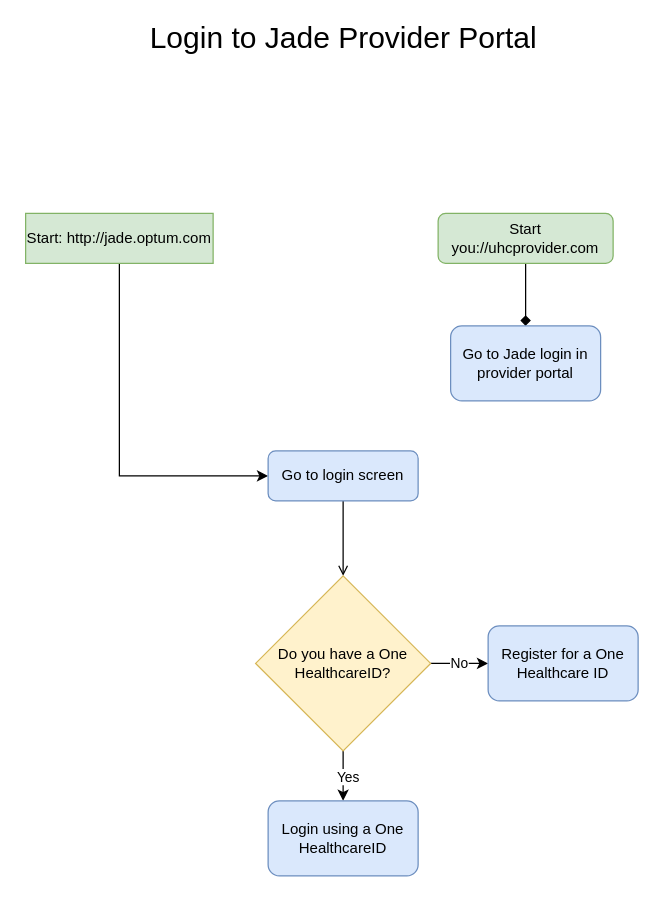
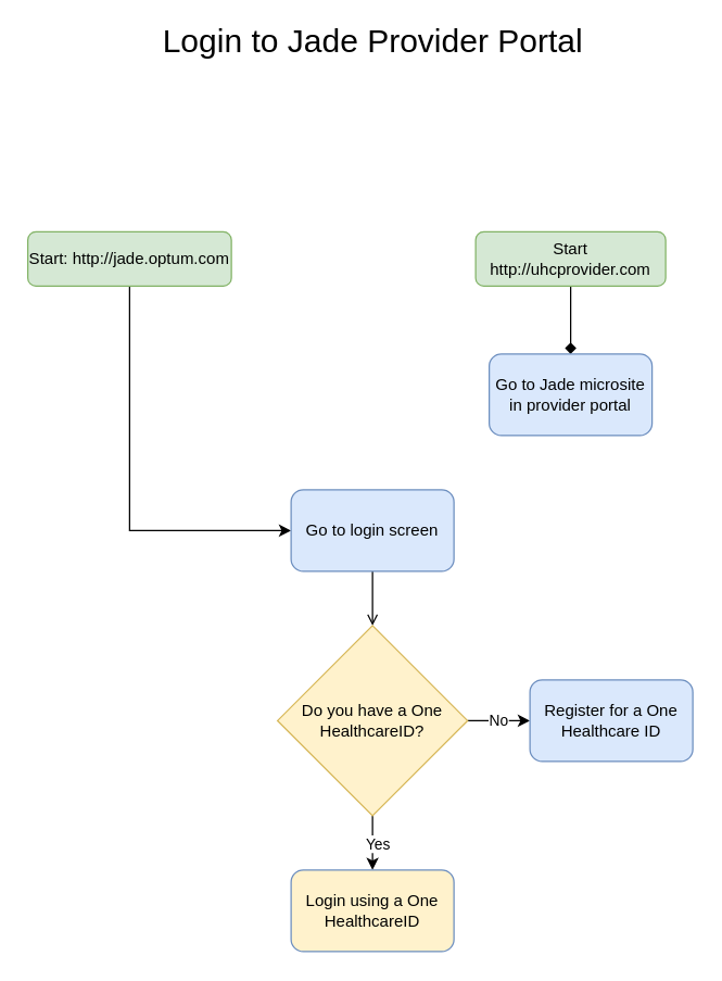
- <mxCell id="3" value="Start: http://jade.optum.com" style="whiteSpace=wrap;html=1;fontSize=12;glass=0;strokeWidth=1;shadow=0;fillColor=#d5e8d4;strokeColor=#82b366;rounded=0;" parent="1" vertex="1"><mxGeometry x="20" y="170" width="150" height="40" as="geometry" /></mxCell>
+ <mxCell id="3" value="Start: http://jade.optum.com" style="rounded=1;whiteSpace=wrap;html=1;fontSize=12;glass=0;strokeWidth=1;shadow=0;fillColor=#d5e8d4;strokeColor=#82b366;" parent="1" vertex="1"><mxGeometry x="20" y="170" width="150" height="40" as="geometry" /></mxCell>
- <mxCell id="5" value="Start&lt;br&gt;you://uhcprovider.com" style="rounded=1;whiteSpace=wrap;html=1;fontSize=12;glass=0;strokeWidth=1;shadow=0;fillColor=#d5e8d4;strokeColor=#82b366;" parent="1" vertex="1"><mxGeometry x="350" y="170" width="140" height="40" as="geometry" /></mxCell>
+ <mxCell id="5" value="Start&lt;br&gt;http://uhcprovider.com" style="rounded=1;whiteSpace=wrap;html=1;fontSize=12;glass=0;strokeWidth=1;shadow=0;fillColor=#d5e8d4;strokeColor=#82b366;" parent="1" vertex="1"><mxGeometry x="350" y="170" width="140" height="40" as="geometry" /></mxCell>
- <mxCell id="6" value="Go to Jade login in provider portal" style="rounded=1;whiteSpace=wrap;html=1;fillColor=#dae8fc;strokeColor=#6c8ebf;" parent="1" vertex="1"><mxGeometry x="360" y="260" width="120" height="60" as="geometry" /></mxCell>
+ <mxCell id="6" value="Go to Jade microsite in provider portal" style="rounded=1;whiteSpace=wrap;html=1;fillColor=#dae8fc;strokeColor=#6c8ebf;" parent="1" vertex="1"><mxGeometry x="360" y="260" width="120" height="60" as="geometry" /></mxCell>
- <mxCell id="8" value="Go to login screen" style="rounded=1;whiteSpace=wrap;html=1;fillColor=#dae8fc;strokeColor=#6c8ebf;" parent="1" vertex="1"><mxGeometry x="214" y="360" width="120" height="40" as="geometry" /></mxCell>
+ <mxCell id="8" value="Go to login screen" style="rounded=1;whiteSpace=wrap;html=1;fillColor=#dae8fc;strokeColor=#6c8ebf;" parent="1" vertex="1"><mxGeometry x="214" y="360" width="120" height="60" as="geometry" /></mxCell>
- <mxCell id="14" value="Login using a One HealthcareID" style="rounded=1;whiteSpace=wrap;html=1;fillColor=#dae8fc;strokeColor=#6c8ebf;" parent="1" vertex="1"><mxGeometry x="214" y="640" width="120" height="60" as="geometry" /></mxCell>
+ <mxCell id="14" value="Login using a One HealthcareID" style="rounded=1;whiteSpace=wrap;html=1;fillColor=#fff2cc;strokeColor=#6c8ebf;" parent="1" vertex="1"><mxGeometry x="214" y="640" width="120" height="60" as="geometry" /></mxCell>
